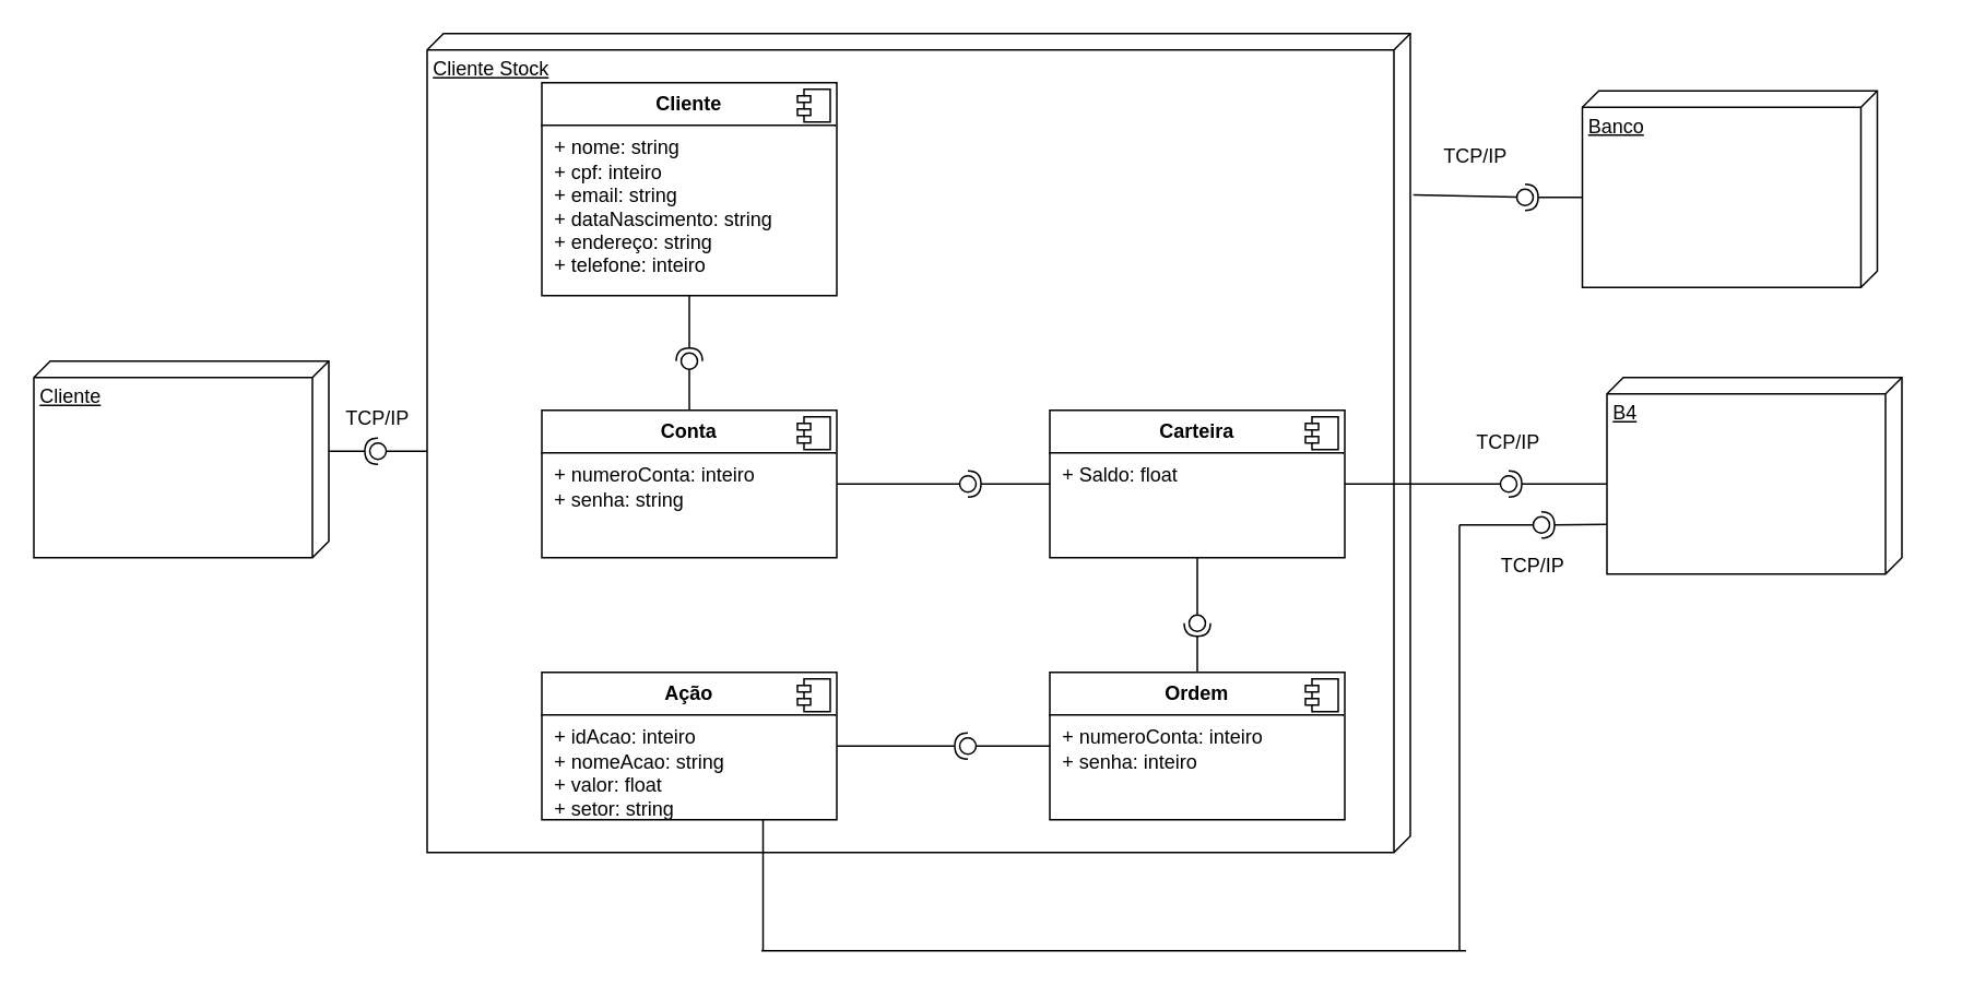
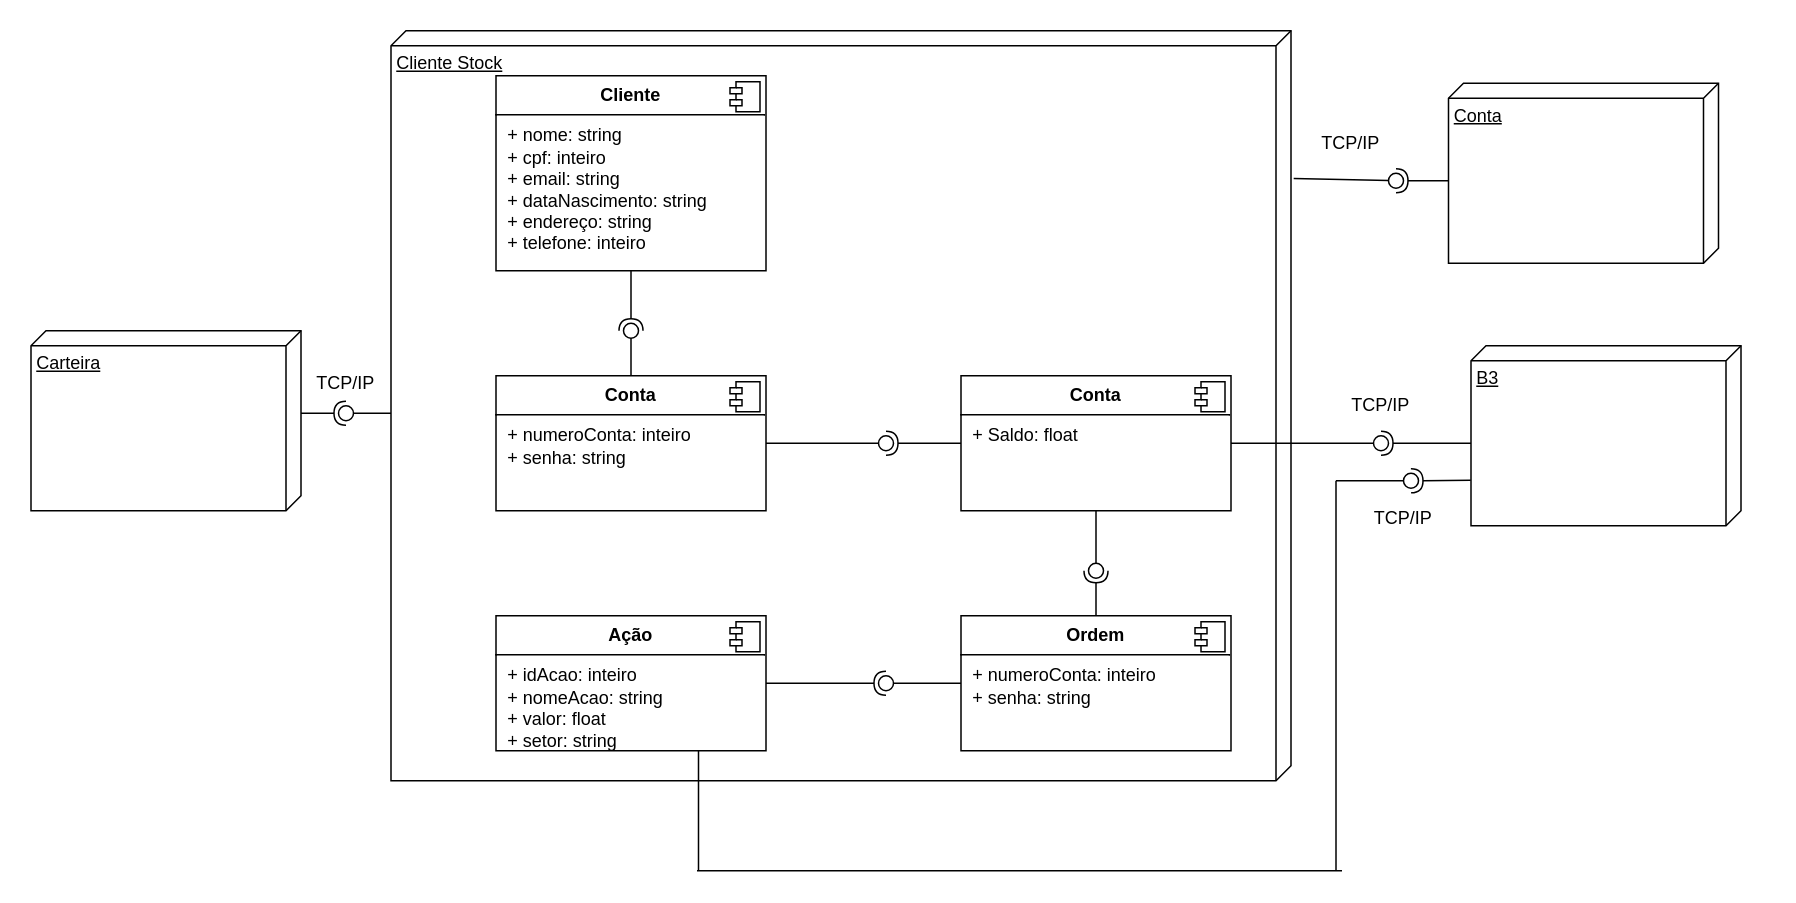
- <mxCell id="36" value="Banco" style="verticalAlign=top;align=left;spacingTop=8;spacingLeft=2;spacingRight=12;shape=cube;size=10;direction=south;fontStyle=4;html=1;whiteSpace=wrap;" vertex="1" parent="1"><mxGeometry x="965" y="55" width="180" height="120" as="geometry" /></mxCell>
+ <mxCell id="36" value="Conta" style="verticalAlign=top;align=left;spacingTop=8;spacingLeft=2;spacingRight=12;shape=cube;size=10;direction=south;fontStyle=4;html=1;whiteSpace=wrap;" vertex="1" parent="1"><mxGeometry x="965" y="55" width="180" height="120" as="geometry" /></mxCell>
- <mxCell id="43" value="Cliente" style="verticalAlign=top;align=left;spacingTop=8;spacingLeft=2;spacingRight=12;shape=cube;size=10;direction=south;fontStyle=4;html=1;whiteSpace=wrap;" vertex="1" parent="1"><mxGeometry x="20" y="220" width="180" height="120" as="geometry" /></mxCell>
+ <mxCell id="43" value="Carteira" style="verticalAlign=top;align=left;spacingTop=8;spacingLeft=2;spacingRight=12;shape=cube;size=10;direction=south;fontStyle=4;html=1;whiteSpace=wrap;" vertex="1" parent="1"><mxGeometry x="20" y="220" width="180" height="120" as="geometry" /></mxCell>
- <mxCell id="8" value="&lt;p style=&quot;margin:0px;margin-top:6px;text-align:center;&quot;&gt;&lt;b&gt;Carteira&lt;/b&gt;&lt;/p&gt;&lt;hr size=&quot;1&quot; style=&quot;border-style:solid;&quot;&gt;&lt;p style=&quot;margin:0px;margin-left:8px;&quot;&gt;+ Saldo: float&lt;br&gt;&lt;br&gt;&lt;/p&gt;" style="align=left;overflow=fill;html=1;dropTarget=0;whiteSpace=wrap;" vertex="1" parent="1"><mxGeometry x="640" y="250" width="180" height="90" as="geometry" /></mxCell>
+ <mxCell id="8" value="&lt;p style=&quot;margin:0px;margin-top:6px;text-align:center;&quot;&gt;&lt;b&gt;Conta&lt;/b&gt;&lt;/p&gt;&lt;hr size=&quot;1&quot; style=&quot;border-style:solid;&quot;&gt;&lt;p style=&quot;margin:0px;margin-left:8px;&quot;&gt;+ Saldo: float&lt;br&gt;&lt;br&gt;&lt;/p&gt;" style="align=left;overflow=fill;html=1;dropTarget=0;whiteSpace=wrap;" vertex="1" parent="1"><mxGeometry x="640" y="250" width="180" height="90" as="geometry" /></mxCell>
- <mxCell id="26" value="B4" style="verticalAlign=top;align=left;spacingTop=8;spacingLeft=2;spacingRight=12;shape=cube;size=10;direction=south;fontStyle=4;html=1;whiteSpace=wrap;" vertex="1" parent="1"><mxGeometry x="980" y="230" width="180" height="120" as="geometry" /></mxCell>
+ <mxCell id="26" value="B3" style="verticalAlign=top;align=left;spacingTop=8;spacingLeft=2;spacingRight=12;shape=cube;size=10;direction=south;fontStyle=4;html=1;whiteSpace=wrap;" vertex="1" parent="1"><mxGeometry x="980" y="230" width="180" height="120" as="geometry" /></mxCell>
- <mxCell id="14" value="&lt;p style=&quot;margin:0px;margin-top:6px;text-align:center;&quot;&gt;&lt;b&gt;Ordem&lt;/b&gt;&lt;/p&gt;&lt;hr size=&quot;1&quot; style=&quot;border-style:solid;&quot;&gt;&lt;p style=&quot;margin:0px;margin-left:8px;&quot;&gt;+ numeroConta: inteiro&lt;br&gt;+ senha: inteiro&lt;/p&gt;" style="align=left;overflow=fill;html=1;dropTarget=0;whiteSpace=wrap;" vertex="1" parent="1"><mxGeometry x="640" y="410" width="180" height="90" as="geometry" /></mxCell>
+ <mxCell id="14" value="&lt;p style=&quot;margin:0px;margin-top:6px;text-align:center;&quot;&gt;&lt;b&gt;Ordem&lt;/b&gt;&lt;/p&gt;&lt;hr size=&quot;1&quot; style=&quot;border-style:solid;&quot;&gt;&lt;p style=&quot;margin:0px;margin-left:8px;&quot;&gt;+ numeroConta: inteiro&lt;br&gt;+ senha: string&lt;/p&gt;" style="align=left;overflow=fill;html=1;dropTarget=0;whiteSpace=wrap;" vertex="1" parent="1"><mxGeometry x="640" y="410" width="180" height="90" as="geometry" /></mxCell>
